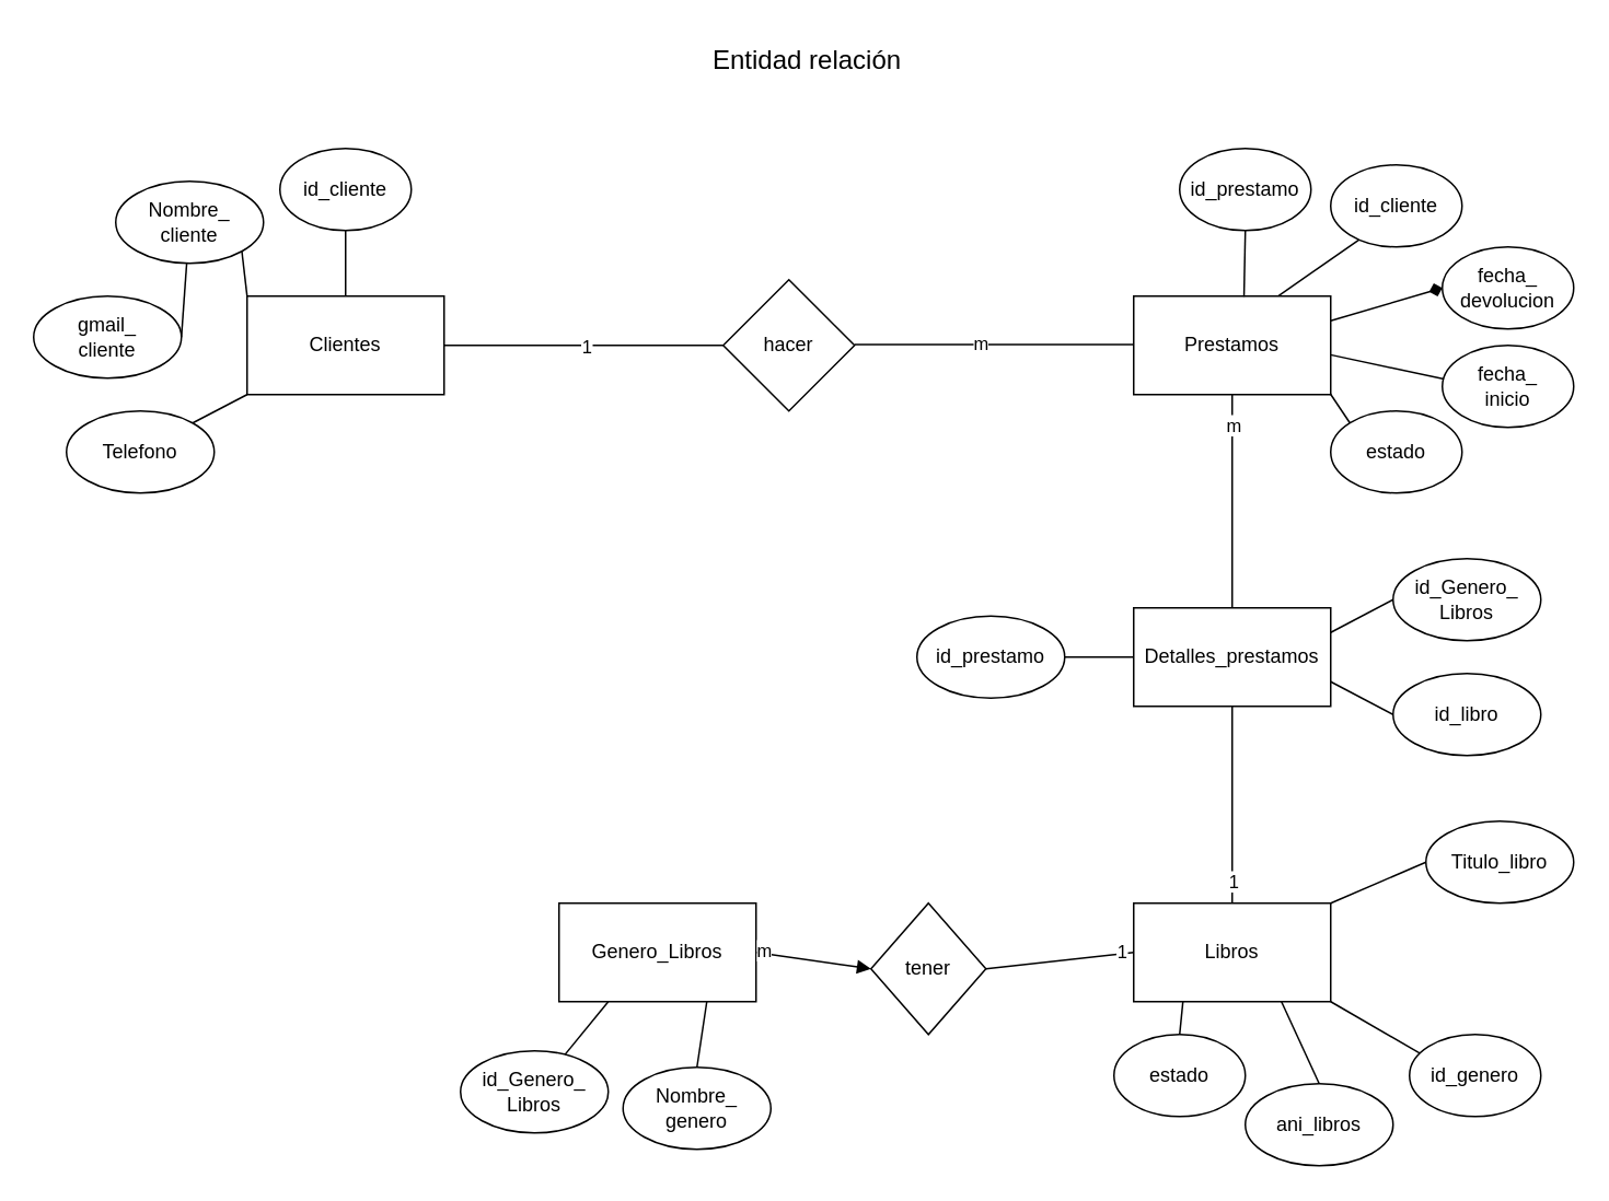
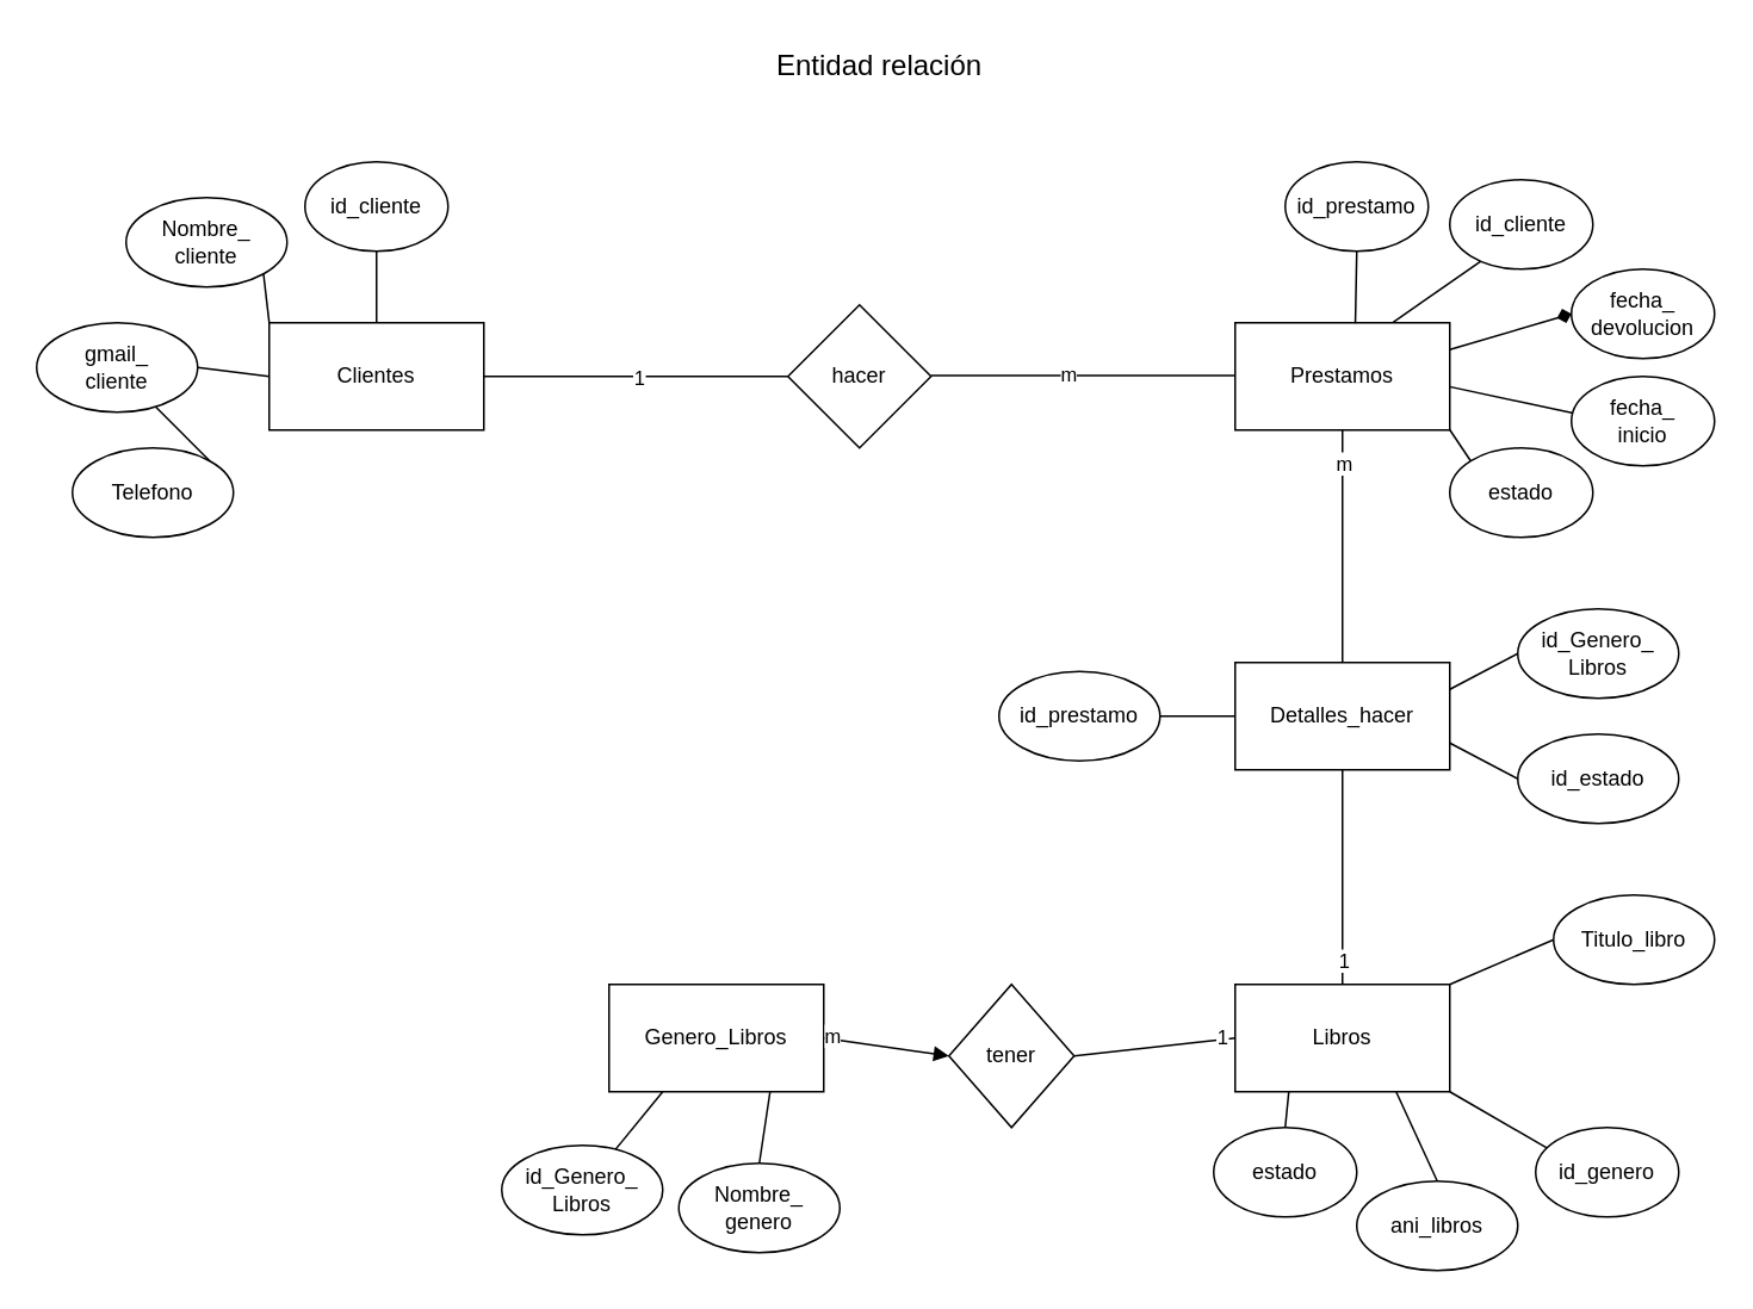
- <mxCell id="37" value="" style="endArrow=none;html=1;rounded=0;exitX=1;exitY=0.5;exitDx=0;exitDy=0;" parent="1" source="13" target="11" edge="1"><mxGeometry width="50" height="50" relative="1" as="geometry"><mxPoint y="240" as="sourcePoint" x="80" /><mxPoint x="130" y="190" as="targetPoint" /></mxGeometry></mxCell>
+ <mxCell id="37" value="" style="endArrow=none;html=1;rounded=0;entryX=0;entryY=0.5;entryDx=0;entryDy=0;exitX=1;exitY=0.5;exitDx=0;exitDy=0;" parent="1" source="13" target="4" edge="1"><mxGeometry width="50" height="50" relative="1" as="geometry"><mxPoint y="240" as="sourcePoint" x="80" /><mxPoint x="130" y="190" as="targetPoint" /></mxGeometry></mxCell>
- <mxCell id="38" value="" style="endArrow=none;html=1;rounded=0;entryX=0;entryY=1;entryDx=0;entryDy=0;exitX=1;exitY=0;exitDx=0;exitDy=0;" parent="1" source="12" target="4" edge="1"><mxGeometry width="50" height="50" relative="1" as="geometry"><mxPoint x="110" y="290" as="sourcePoint" /><mxPoint x="160" y="240" as="targetPoint" /></mxGeometry></mxCell>
+ <mxCell id="38" value="" style="endArrow=none;html=1;rounded=0;exitX=1;exitY=0;exitDx=0;exitDy=0;" parent="1" source="12" target="13" edge="1"><mxGeometry width="50" height="50" relative="1" as="geometry"><mxPoint x="110" y="290" as="sourcePoint" /><mxPoint x="160" y="240" as="targetPoint" /></mxGeometry></mxCell>
- <mxCell id="7" value="Detalles_prestamos" style="rounded=0;whiteSpace=wrap;html=1;" parent="1" vertex="1"><mxGeometry x="690" y="370" width="120" height="60" as="geometry" /></mxCell>
+ <mxCell id="7" value="Detalles_hacer" style="rounded=0;whiteSpace=wrap;html=1;" parent="1" vertex="1"><mxGeometry x="690" y="370" width="120" height="60" as="geometry" /></mxCell>
- <mxCell id="24" value="id_libro" style="ellipse;whiteSpace=wrap;html=1;" parent="1" vertex="1"><mxGeometry x="848" y="410" width="90" height="50" as="geometry" /></mxCell>
+ <mxCell id="24" value="id_estado" style="ellipse;whiteSpace=wrap;html=1;" parent="1" vertex="1"><mxGeometry x="848" y="410" width="90" height="50" as="geometry" /></mxCell>
